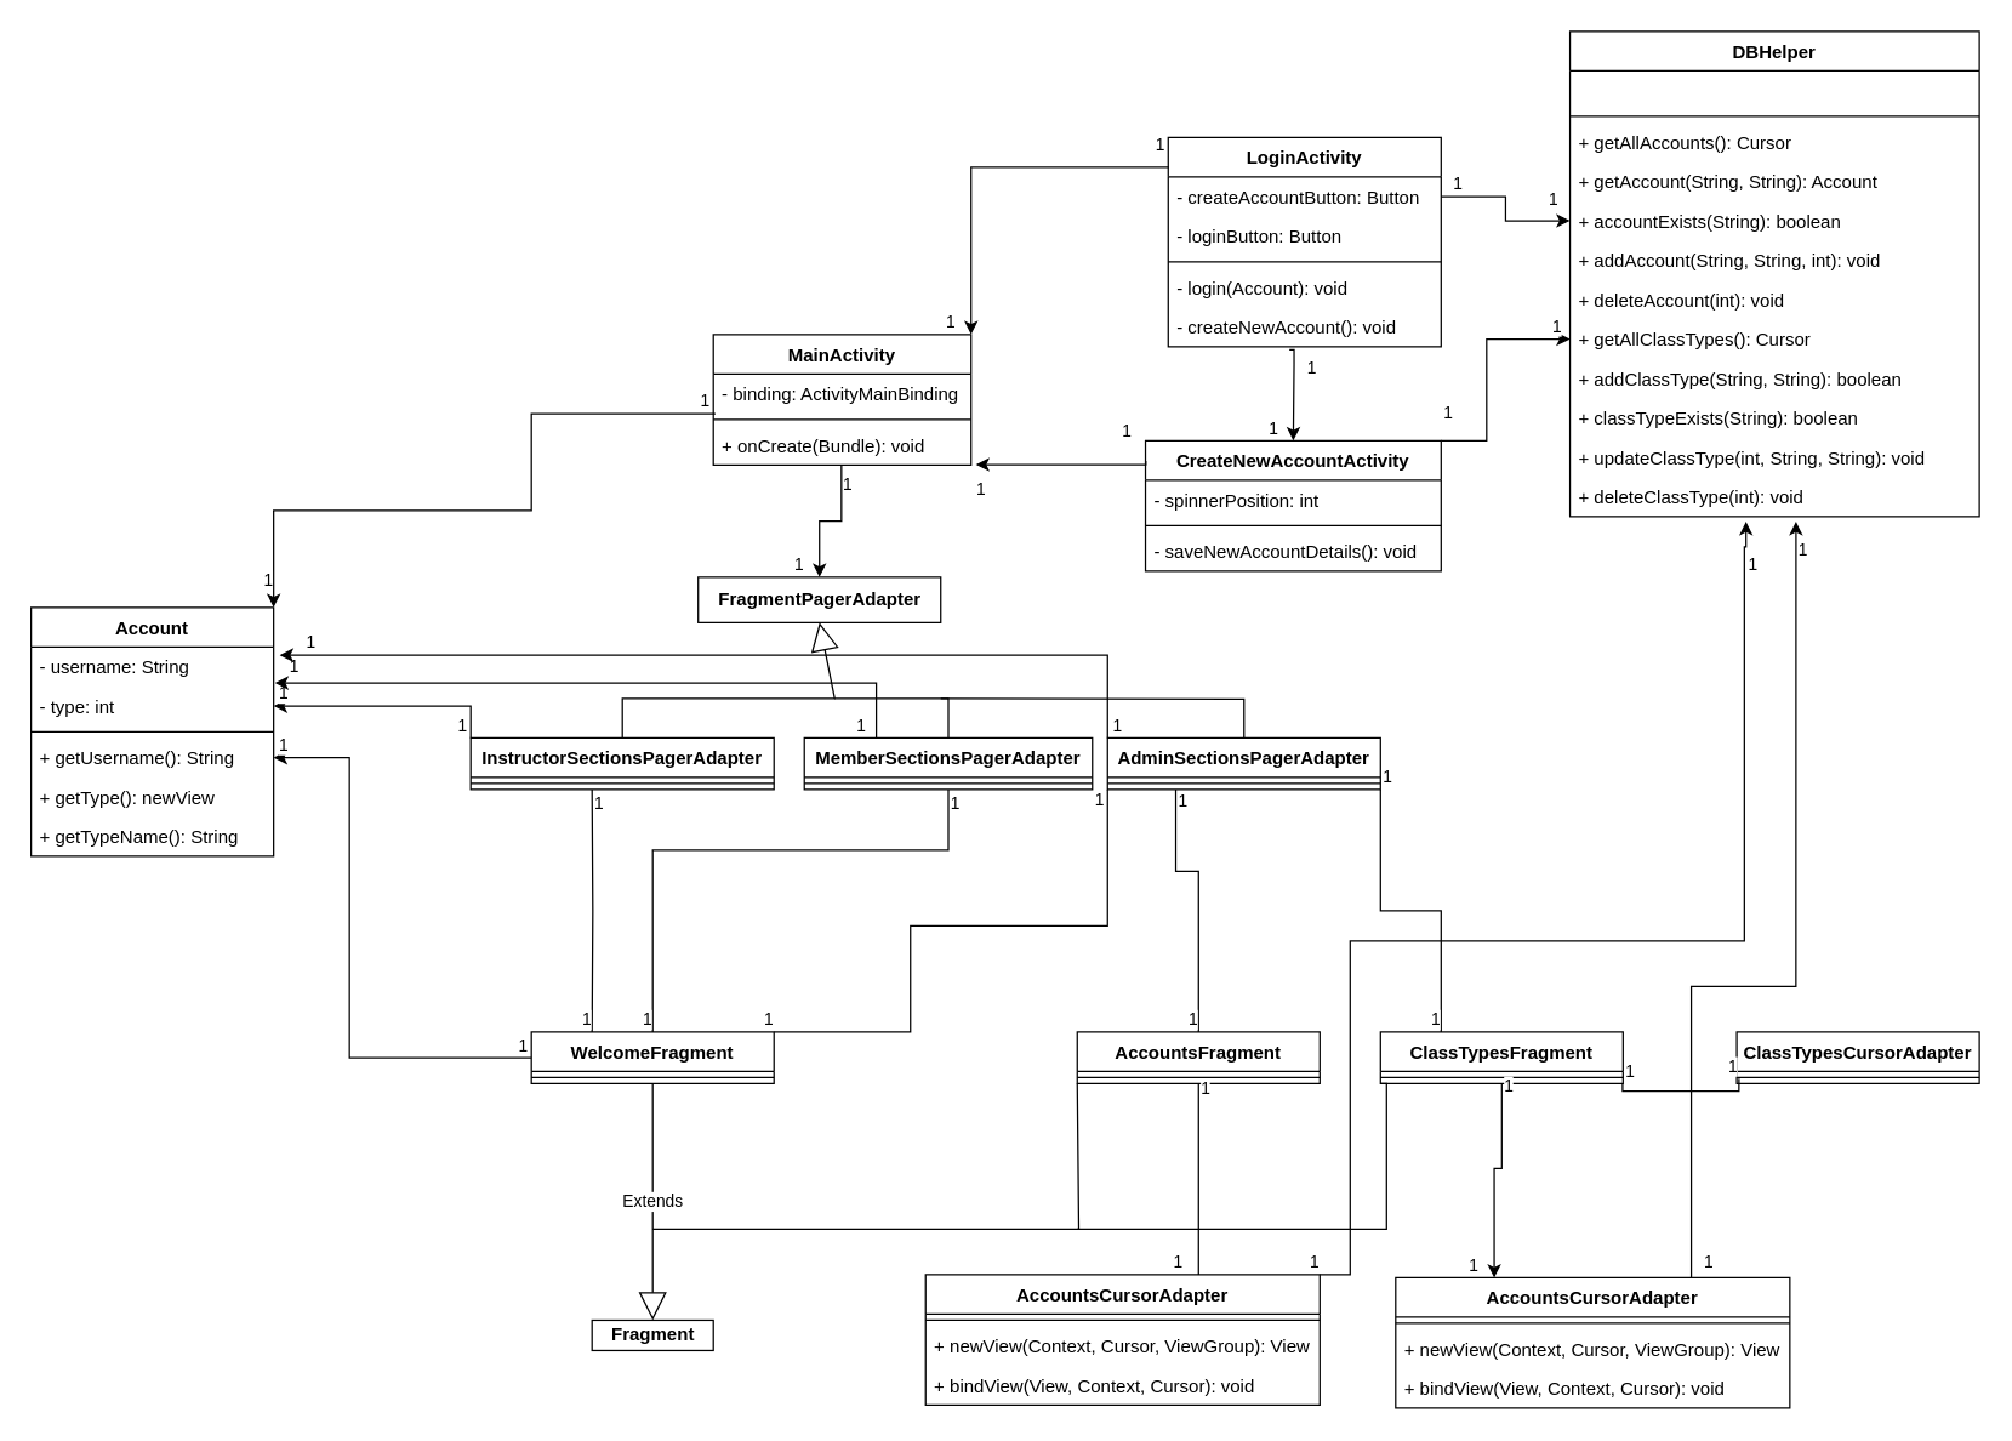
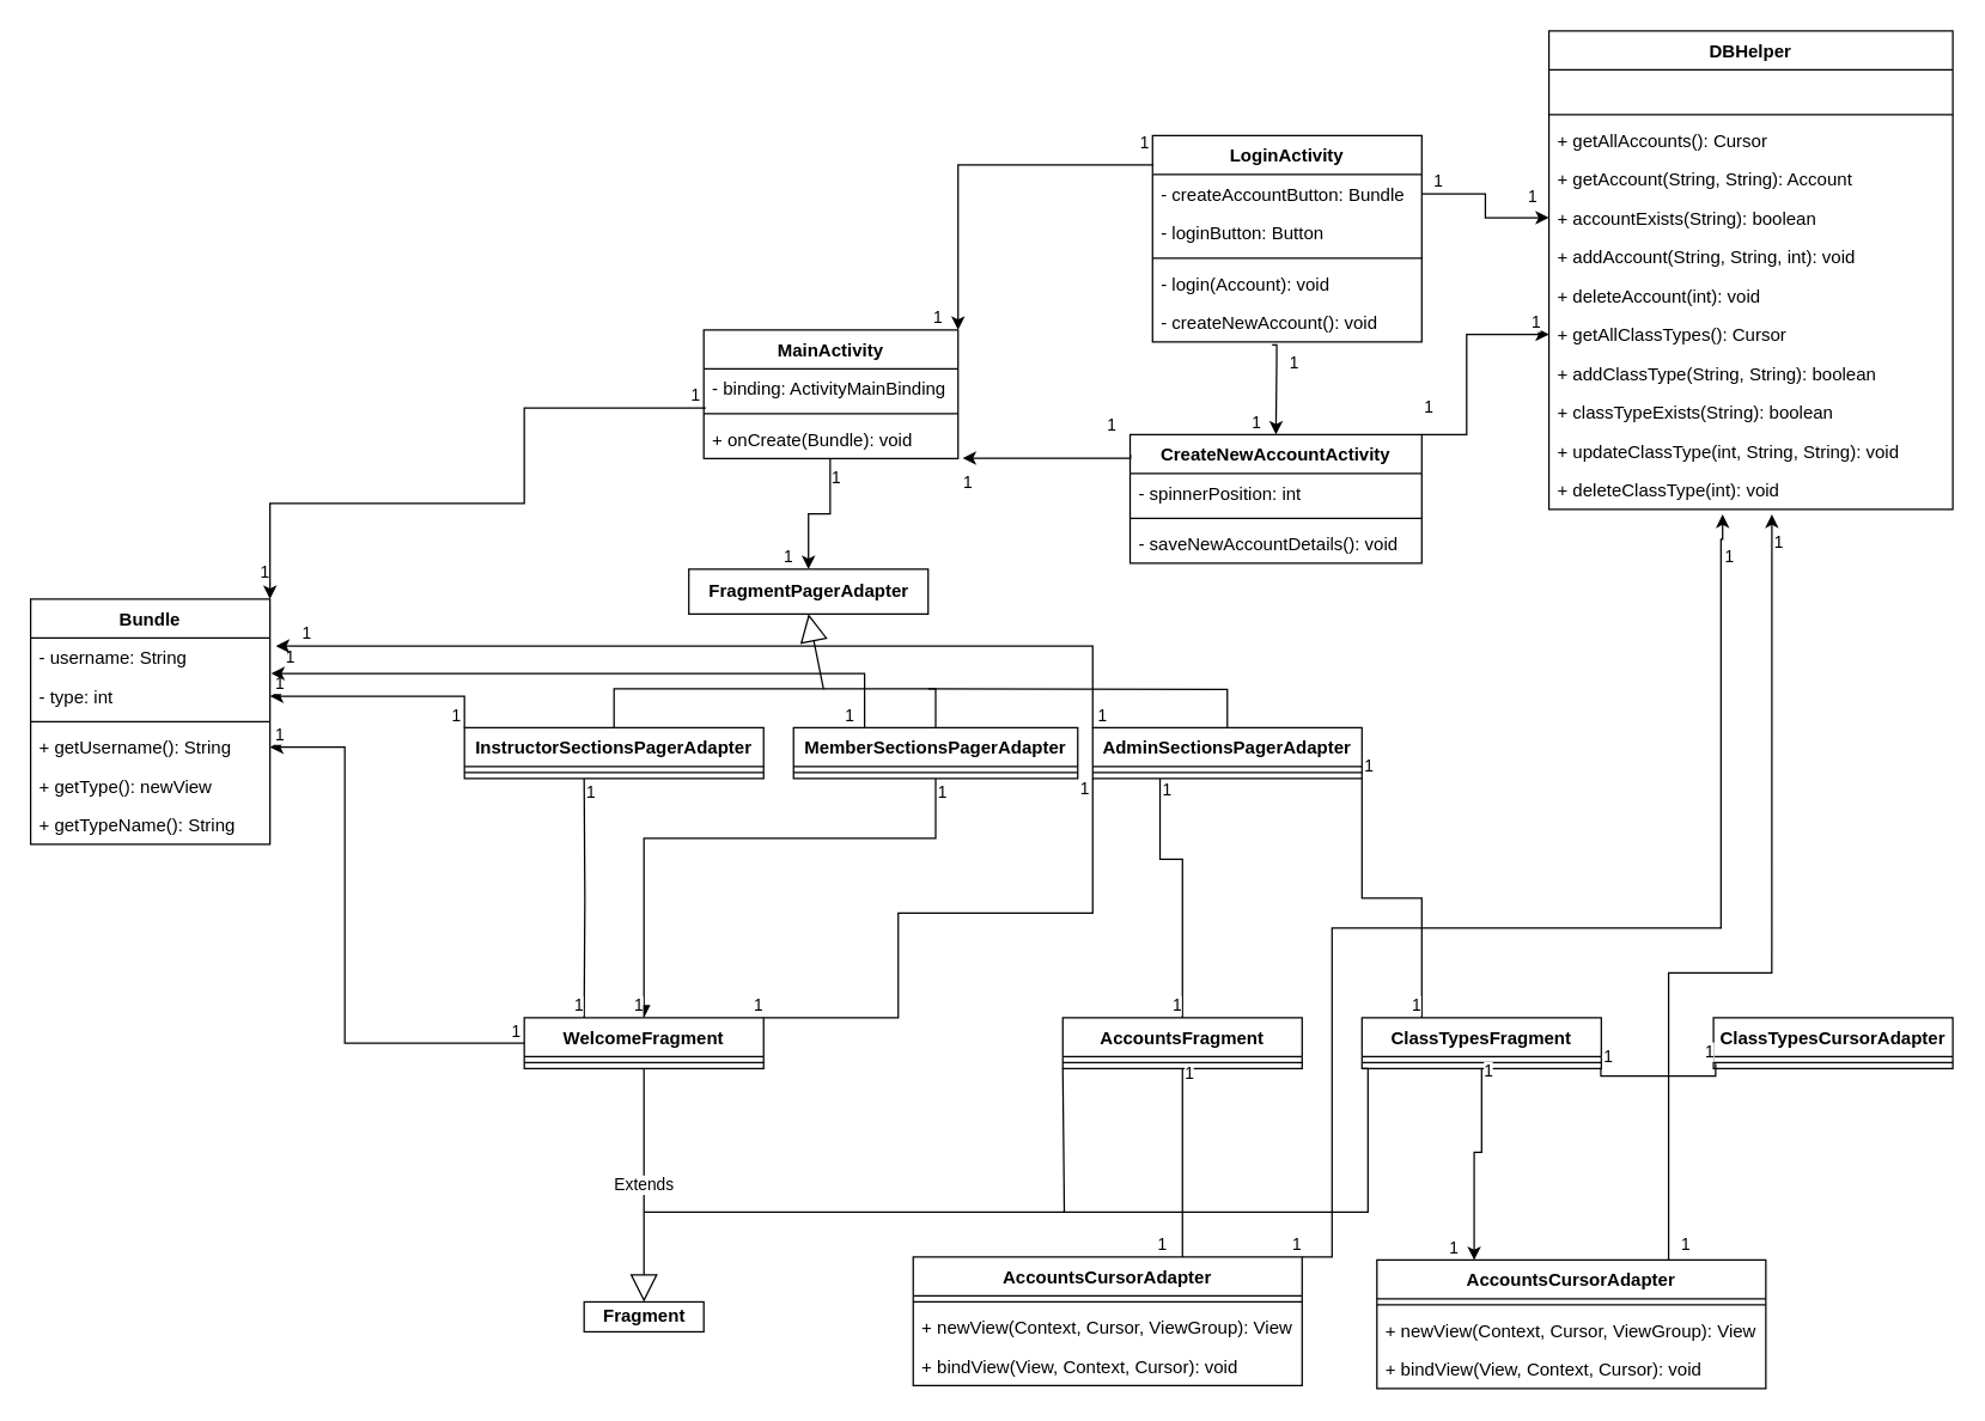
- <mxCell id="3" value="- createAccountButton: Button" style="text;strokeColor=none;fillColor=none;align=left;verticalAlign=top;spacingLeft=4;spacingRight=4;overflow=hidden;rotatable=0;points=[[0,0.5],[1,0.5]];portConstraint=eastwest;" parent="2" vertex="1"><mxGeometry y="26" width="180" height="26" as="geometry" /></mxCell>
+ <mxCell id="3" value="- createAccountButton: Bundle" style="text;strokeColor=none;fillColor=none;align=left;verticalAlign=top;spacingLeft=4;spacingRight=4;overflow=hidden;rotatable=0;points=[[0,0.5],[1,0.5]];portConstraint=eastwest;" parent="2" vertex="1"><mxGeometry y="26" width="180" height="26" as="geometry" /></mxCell>
- <mxCell id="42" value="Account" style="swimlane;fontStyle=1;align=center;verticalAlign=top;childLayout=stackLayout;horizontal=1;startSize=26;horizontalStack=0;resizeParent=1;resizeParentMax=0;resizeLast=0;collapsible=1;marginBottom=0;" parent="1" vertex="1"><mxGeometry x="20" y="400" width="160" height="164" as="geometry" /></mxCell>
+ <mxCell id="42" value="Bundle" style="swimlane;fontStyle=1;align=center;verticalAlign=top;childLayout=stackLayout;horizontal=1;startSize=26;horizontalStack=0;resizeParent=1;resizeParentMax=0;resizeLast=0;collapsible=1;marginBottom=0;" parent="1" vertex="1"><mxGeometry x="20" y="400" width="160" height="164" as="geometry" /></mxCell>
- <mxCell id="74" value="" style="endArrow=none;html=1;edgeStyle=orthogonalEdgeStyle;rounded=0;exitX=0.5;exitY=1;exitDx=0;exitDy=0;entryX=0.5;entryY=0;entryDx=0;entryDy=0;" parent="1" source="53" target="40" edge="1"><mxGeometry relative="1" as="geometry"><mxPoint x="553.56" y="546.988" as="sourcePoint" /><mxPoint x="770" y="650" as="targetPoint" /><Array as="points"><mxPoint x="625" y="560" /><mxPoint x="430" y="560" /></Array></mxGeometry></mxCell>
+ <mxCell id="74" value="" style="endArrow=block;html=1;edgeStyle=orthogonalEdgeStyle;rounded=0;exitX=0.5;exitY=1;exitDx=0;exitDy=0;entryX=0.5;entryY=0;entryDx=0;entryDy=0;" parent="1" source="53" target="40" edge="1"><mxGeometry relative="1" as="geometry"><mxPoint x="553.56" y="546.988" as="sourcePoint" /><mxPoint x="770" y="650" as="targetPoint" /><Array as="points"><mxPoint x="625" y="560" /><mxPoint x="430" y="560" /></Array></mxGeometry></mxCell>
